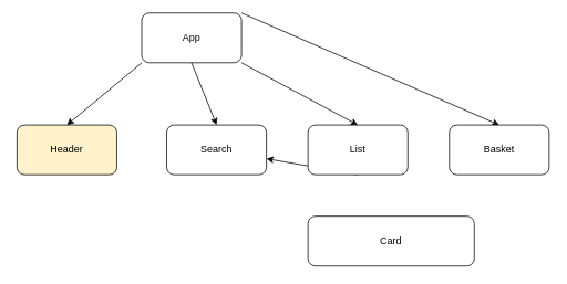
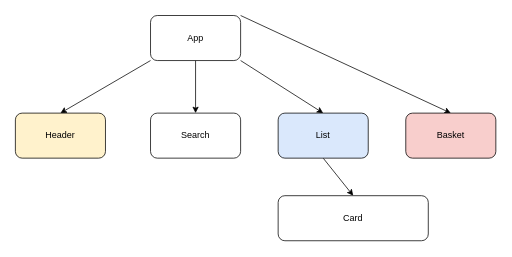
- <mxCell id="6" value="App" style="rounded=1;whiteSpace=wrap;html=1;" vertex="1" parent="1"><mxGeometry x="170" y="15" width="120" height="60" as="geometry" /></mxCell>
+ <mxCell id="6" value="App" style="rounded=1;whiteSpace=wrap;html=1;" vertex="1" parent="1"><mxGeometry x="200" y="20" width="120" height="60" as="geometry" /></mxCell>
- <mxCell id="10" value="List" style="rounded=1;whiteSpace=wrap;html=1;" vertex="1" parent="1"><mxGeometry x="370" y="150" width="120" height="60" as="geometry" /></mxCell>
+ <mxCell id="10" value="List" style="rounded=1;whiteSpace=wrap;html=1;fillColor=#dae8fc;" vertex="1" parent="1"><mxGeometry x="370" y="150" width="120" height="60" as="geometry" /></mxCell>
- <mxCell id="12" value="Basket" style="rounded=1;whiteSpace=wrap;html=1;" vertex="1" parent="1"><mxGeometry x="540" y="150" width="120" height="60" as="geometry" /></mxCell>
+ <mxCell id="12" value="Basket" style="rounded=1;whiteSpace=wrap;html=1;fillColor=#f8cecc;" vertex="1" parent="1"><mxGeometry x="540" y="150" width="120" height="60" as="geometry" /></mxCell>
- <mxCell id="9" style="edgeStyle=none;html=1;exitX=0.5;exitY=1;exitDx=0;exitDy=0;" edge="1" parent="1" source="10" target="8"><mxGeometry relative="1" as="geometry" /></mxCell>
+ <mxCell id="9" style="edgeStyle=none;html=1;exitX=0.5;exitY=1;exitDx=0;exitDy=0;entryX=0.5;entryY=0;entryDx=0;entryDy=0;" edge="1" parent="1" source="10" target="11"><mxGeometry relative="1" as="geometry" /></mxCell>
